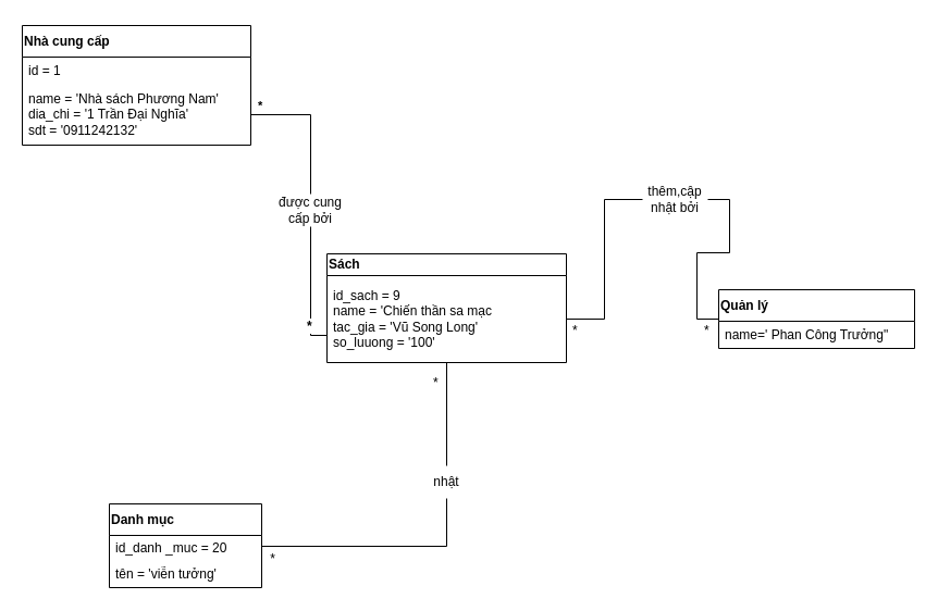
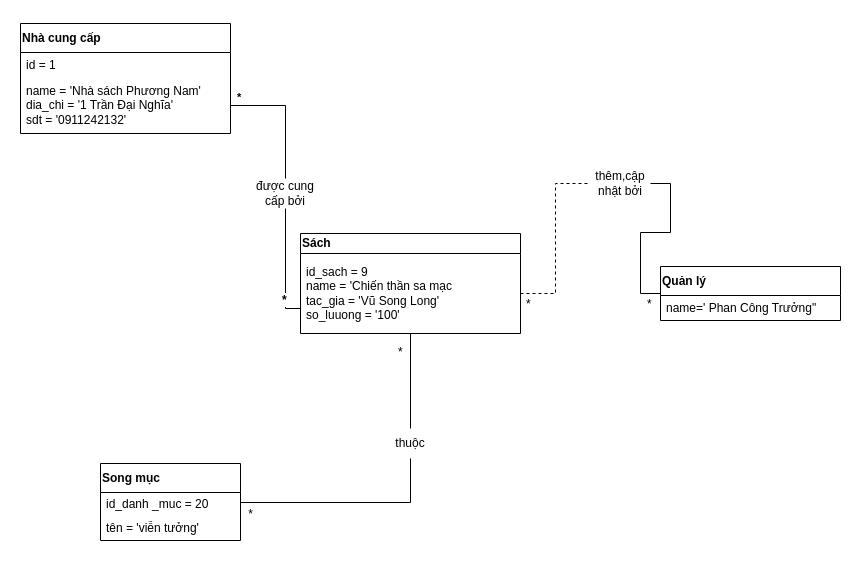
- <mxCell id="23" value="" style="endArrow=none;rounded=0;orthogonalLoop=1;jettySize=auto;html=1;entryX=0;entryY=0.5;entryDx=0;entryDy=0;edgeStyle=elbowEdgeStyle;exitX=1;exitY=0.5;exitDx=0;exitDy=0;" parent="1" source="12" target="24" edge="1"><mxGeometry relative="1" as="geometry"><mxPoint x="520" y="293" as="sourcePoint" /><mxPoint x="660" y="455" as="targetPoint" /></mxGeometry></mxCell>
+ <mxCell id="23" value="" style="endArrow=none;rounded=0;orthogonalLoop=1;jettySize=auto;html=1;entryX=0;entryY=0.5;entryDx=0;entryDy=0;edgeStyle=elbowEdgeStyle;exitX=1;exitY=0.5;exitDx=0;exitDy=0;dashed=1;" parent="1" source="12" target="24" edge="1"><mxGeometry relative="1" as="geometry"><mxPoint x="520" y="293" as="sourcePoint" /><mxPoint x="660" y="455" as="targetPoint" /></mxGeometry></mxCell>
- <mxCell id="21" value="nhật" style="text;html=1;align=center;verticalAlign=middle;whiteSpace=wrap;rounded=0;" parent="1" vertex="1"><mxGeometry x="380" y="428" width="60" height="30" as="geometry" /></mxCell>
+ <mxCell id="21" value="thuộc" style="text;html=1;align=center;verticalAlign=middle;whiteSpace=wrap;rounded=0;" parent="1" vertex="1"><mxGeometry x="380" y="428" width="60" height="30" as="geometry" /></mxCell>
- <mxCell id="7" value="Danh mục" style="swimlane;fontStyle=1;align=left;verticalAlign=middle;childLayout=stackLayout;horizontal=1;startSize=29;horizontalStack=0;resizeParent=1;resizeParentMax=0;resizeLast=0;collapsible=0;marginBottom=0;html=1;whiteSpace=wrap;" parent="1" vertex="1"><mxGeometry x="100" y="463" width="140" height="77" as="geometry" /></mxCell>
+ <mxCell id="7" value="Song mục" style="swimlane;fontStyle=1;align=left;verticalAlign=middle;childLayout=stackLayout;horizontal=1;startSize=29;horizontalStack=0;resizeParent=1;resizeParentMax=0;resizeLast=0;collapsible=0;marginBottom=0;html=1;whiteSpace=wrap;" parent="1" vertex="1"><mxGeometry x="100" y="463" width="140" height="77" as="geometry" /></mxCell>
